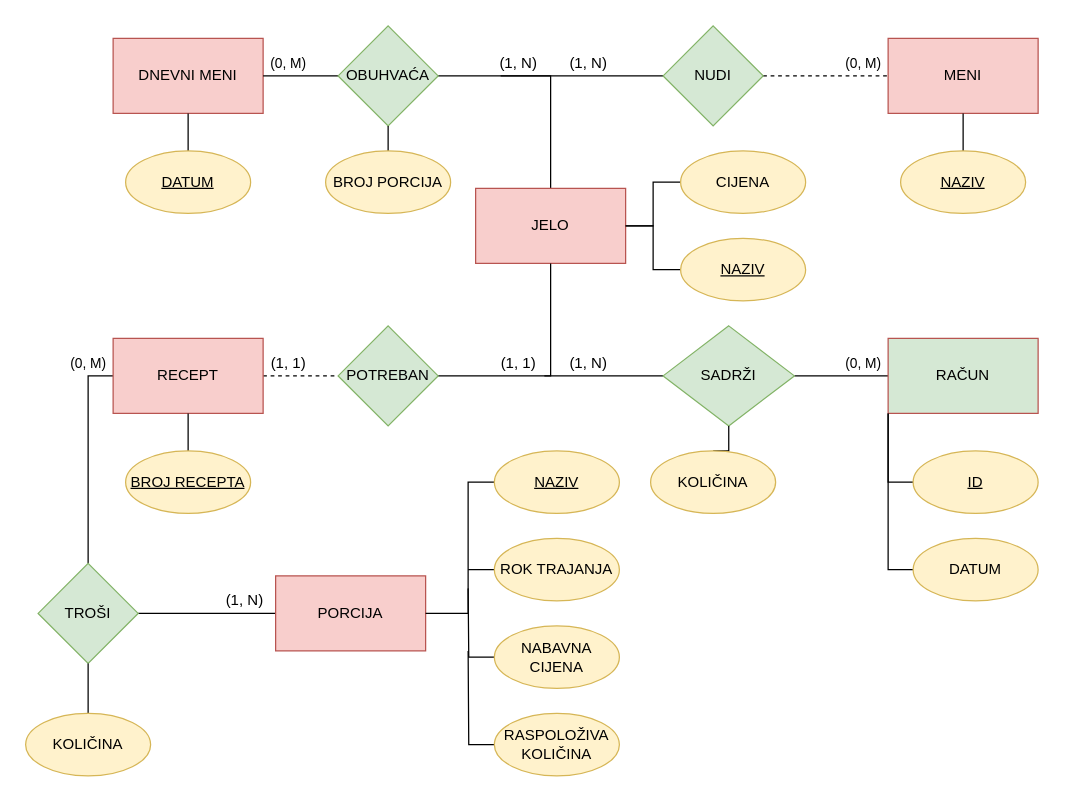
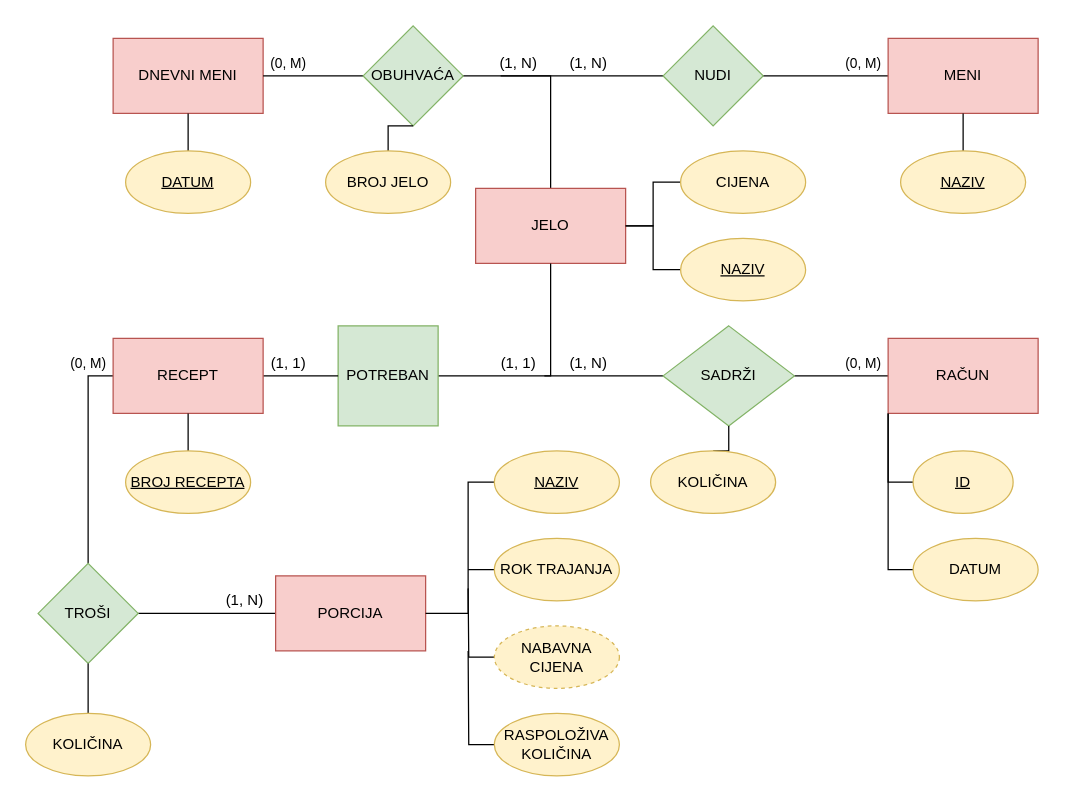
- <mxCell id="5" value="OBUHVAĆA" style="rhombus;whiteSpace=wrap;html=1;fillColor=#d5e8d4;strokeColor=#82b366;" parent="1" vertex="1"><mxGeometry x="270" y="20" width="80" height="80" as="geometry" /></mxCell>
+ <mxCell id="5" value="OBUHVAĆA" style="rhombus;whiteSpace=wrap;html=1;fillColor=#d5e8d4;strokeColor=#82b366;" parent="1" vertex="1"><mxGeometry x="290" y="20" width="80" height="80" as="geometry" /></mxCell>
- <mxCell id="8" style="edgeStyle=orthogonalEdgeStyle;rounded=0;orthogonalLoop=1;jettySize=auto;html=1;entryX=0;entryY=0.5;entryDx=0;entryDy=0;endArrow=none;endFill=0;dashed=1;" parent="1" source="9" target="10" edge="1"><mxGeometry relative="1" as="geometry" /></mxCell>
+ <mxCell id="8" style="edgeStyle=orthogonalEdgeStyle;rounded=0;orthogonalLoop=1;jettySize=auto;html=1;entryX=0;entryY=0.5;entryDx=0;entryDy=0;endArrow=none;endFill=0;" parent="1" source="9" target="10" edge="1"><mxGeometry relative="1" as="geometry" /></mxCell>
- <mxCell id="52" value="BROJ PORCIJA" style="ellipse;whiteSpace=wrap;html=1;glass=0;fillColor=#fff2cc;strokeColor=#d6b656;fontStyle=0" parent="1" vertex="1"><mxGeometry x="260" y="120" width="100" height="50" as="geometry" /></mxCell>
+ <mxCell id="52" value="BROJ JELO" style="ellipse;whiteSpace=wrap;html=1;glass=0;fillColor=#fff2cc;strokeColor=#d6b656;fontStyle=0" parent="1" vertex="1"><mxGeometry x="260" y="120" width="100" height="50" as="geometry" /></mxCell>
- <mxCell id="17" style="edgeStyle=orthogonalEdgeStyle;rounded=0;orthogonalLoop=1;jettySize=auto;html=1;entryX=0;entryY=0.5;entryDx=0;entryDy=0;endArrow=none;endFill=0;exitX=1;exitY=0.5;exitDx=0;exitDy=0;dashed=1;" parent="1" source="28" target="15" edge="1"><mxGeometry relative="1" as="geometry"><mxPoint x="175" y="300" as="sourcePoint" /></mxGeometry></mxCell>
+ <mxCell id="17" style="edgeStyle=orthogonalEdgeStyle;rounded=0;orthogonalLoop=1;jettySize=auto;html=1;entryX=0;entryY=0.5;entryDx=0;entryDy=0;endArrow=none;endFill=0;exitX=1;exitY=0.5;exitDx=0;exitDy=0;" parent="1" source="28" target="15" edge="1"><mxGeometry relative="1" as="geometry"><mxPoint x="175" y="300" as="sourcePoint" /></mxGeometry></mxCell>
- <mxCell id="15" value="POTREBAN" style="rhombus;whiteSpace=wrap;html=1;fillColor=#d5e8d4;strokeColor=#82b366;" parent="1" vertex="1"><mxGeometry x="270" y="260" width="80" height="80" as="geometry" /></mxCell>
+ <mxCell id="15" value="POTREBAN" style="whiteSpace=wrap;html=1;fillColor=#d5e8d4;strokeColor=#82b366;rounded=0;" parent="1" vertex="1"><mxGeometry x="270" y="260" width="80" height="80" as="geometry" /></mxCell>
- <mxCell id="16" value="RAČUN" style="rounded=0;whiteSpace=wrap;html=1;fillColor=#d5e8d4;strokeColor=#b85450;" parent="1" vertex="1"><mxGeometry x="710" y="270" width="120" height="60" as="geometry" /></mxCell>
+ <mxCell id="16" value="RAČUN" style="rounded=0;whiteSpace=wrap;html=1;fillColor=#f8cecc;strokeColor=#b85450;" parent="1" vertex="1"><mxGeometry x="710" y="270" width="120" height="60" as="geometry" /></mxCell>
- <mxCell id="48" value="&lt;span&gt;ID&lt;/span&gt;" style="ellipse;whiteSpace=wrap;html=1;glass=0;fontStyle=4;fillColor=#fff2cc;strokeColor=#d6b656;" parent="1" vertex="1"><mxGeometry x="730" y="360" width="100" height="50" as="geometry" /></mxCell>
+ <mxCell id="48" value="&lt;span&gt;ID&lt;/span&gt;" style="ellipse;whiteSpace=wrap;html=1;glass=0;fontStyle=4;fillColor=#fff2cc;strokeColor=#d6b656;" parent="1" vertex="1"><mxGeometry x="730" y="360" width="80" height="50" as="geometry" /></mxCell>
- <mxCell id="38" value="&lt;span&gt;NABAVNA CIJENA&lt;/span&gt;" style="ellipse;whiteSpace=wrap;html=1;glass=0;fillColor=#fff2cc;strokeColor=#d6b656;" parent="1" vertex="1"><mxGeometry x="395" y="500" width="100" height="50" as="geometry" /></mxCell>
+ <mxCell id="38" value="&lt;span&gt;NABAVNA CIJENA&lt;/span&gt;" style="ellipse;whiteSpace=wrap;html=1;glass=0;fillColor=#fff2cc;strokeColor=#d6b656;dashed=1;" parent="1" vertex="1"><mxGeometry x="395" y="500" width="100" height="50" as="geometry" /></mxCell>
